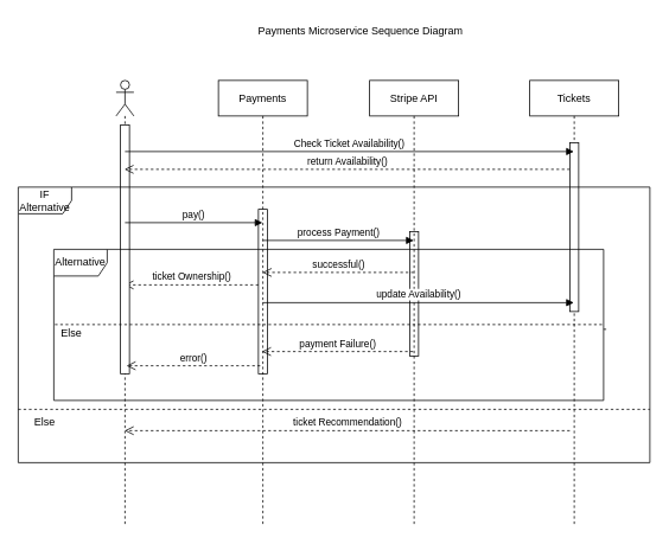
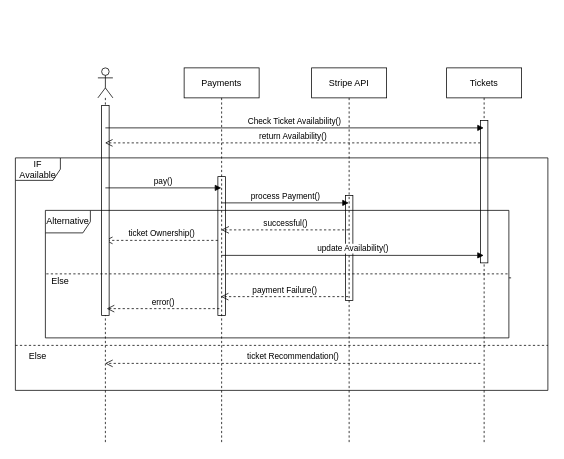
- <mxCell id="4" value="Payments Microservice Sequence Diagram" style="text;html=1;strokeColor=none;fillColor=none;align=center;verticalAlign=middle;whiteSpace=wrap;rounded=0;" vertex="1" parent="1"><mxGeometry x="265" y="20" width="280" height="30" as="geometry" /></mxCell>
- <mxCell id="24" value="IF Alternative" style="shape=umlFrame;whiteSpace=wrap;html=1;" vertex="1" parent="1"><mxGeometry x="20" y="210" width="710" height="310" as="geometry" /></mxCell>
+ <mxCell id="24" value="IF Available" style="shape=umlFrame;whiteSpace=wrap;html=1;" vertex="1" parent="1"><mxGeometry x="20" y="210" width="710" height="310" as="geometry" /></mxCell>
